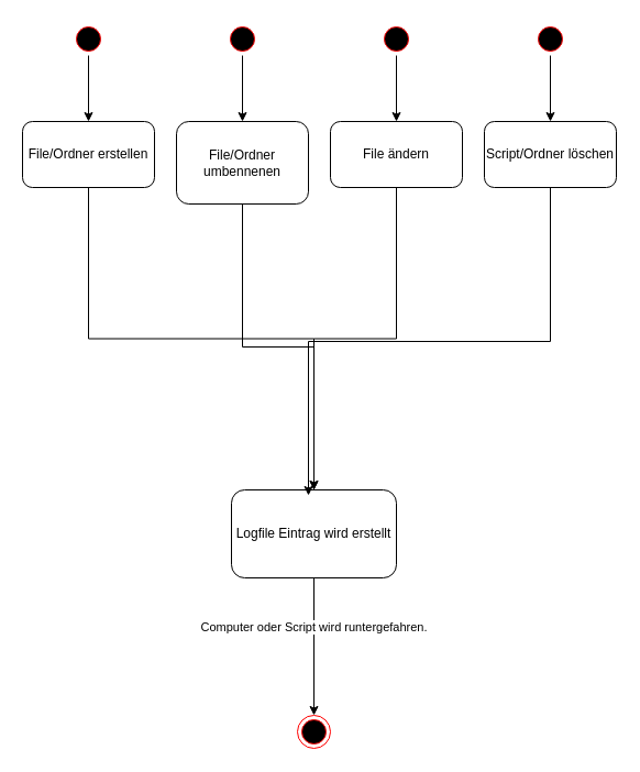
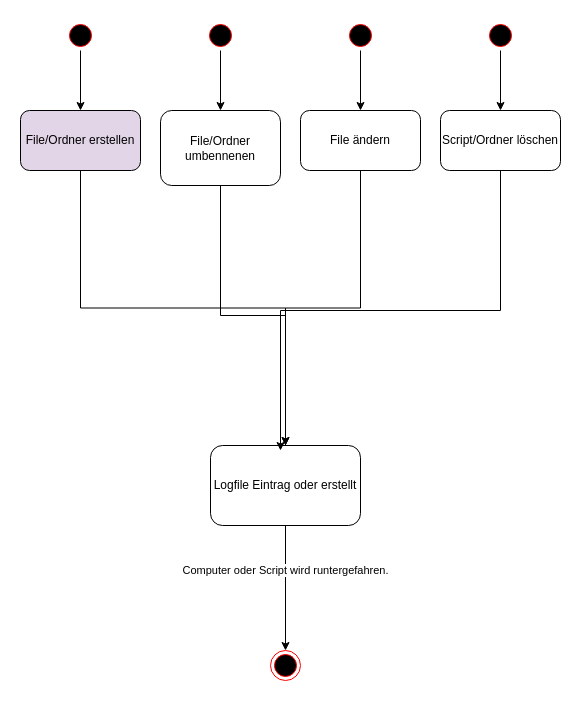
- <mxCell id="16" value="File/Ordner erstellen" style="rounded=1;whiteSpace=wrap;html=1;" vertex="1" parent="1"><mxGeometry x="20" y="110" width="120" height="60" as="geometry" /></mxCell>
+ <mxCell id="16" value="File/Ordner erstellen" style="rounded=1;whiteSpace=wrap;html=1;fillColor=#e1d5e7;" vertex="1" parent="1"><mxGeometry x="20" y="110" width="120" height="60" as="geometry" /></mxCell>
- <mxCell id="8" value="&lt;span&gt;Logfile Eintrag wird erstellt&lt;/span&gt;" style="rounded=1;whiteSpace=wrap;html=1;" vertex="1" parent="1"><mxGeometry x="210" y="445" width="150" height="80" as="geometry" /></mxCell>
+ <mxCell id="8" value="&lt;span&gt;Logfile Eintrag oder erstellt&lt;/span&gt;" style="rounded=1;whiteSpace=wrap;html=1;" vertex="1" parent="1"><mxGeometry x="210" y="445" width="150" height="80" as="geometry" /></mxCell>
